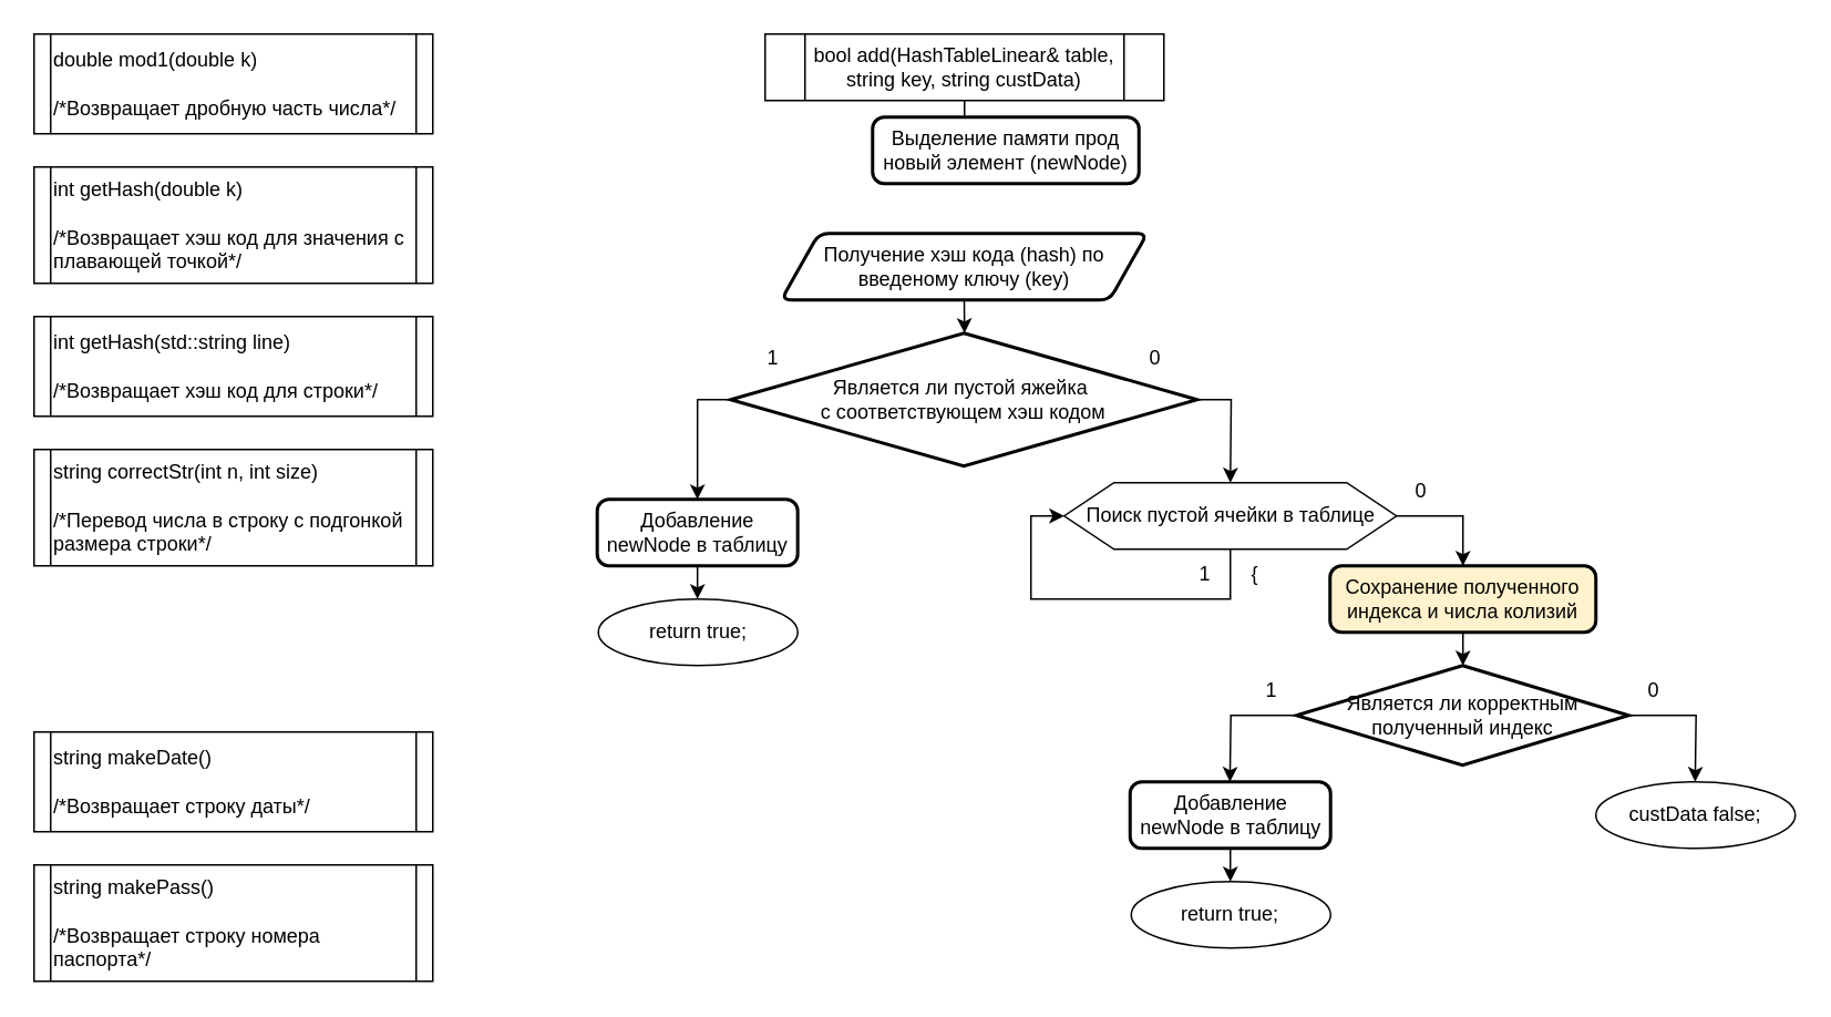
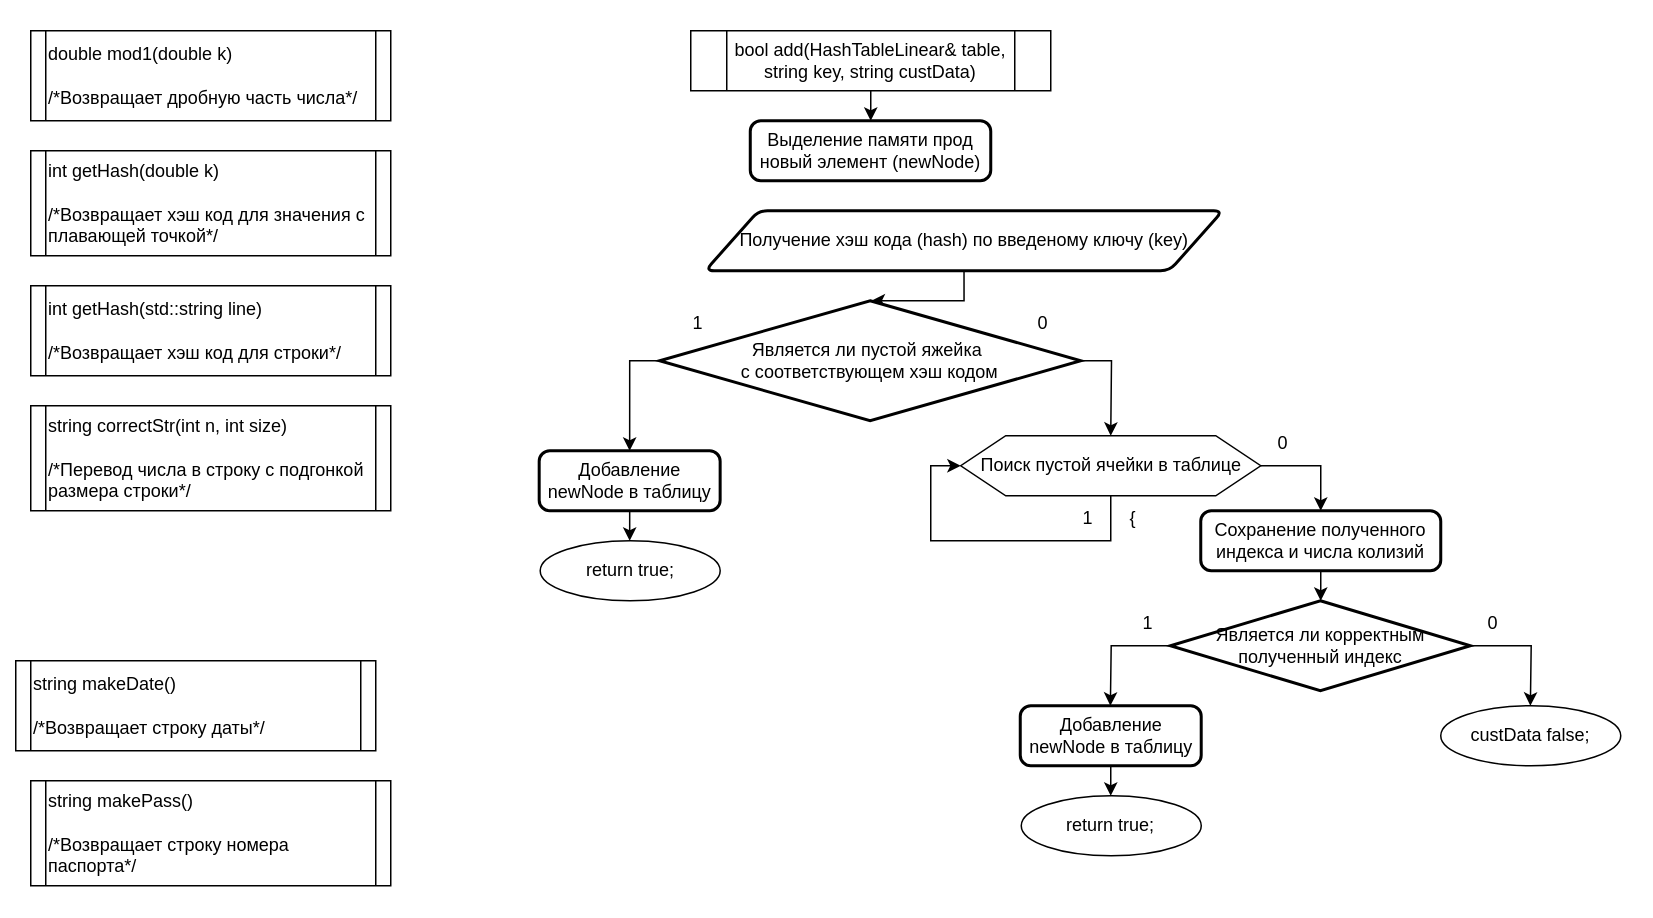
- <mxCell id="10" value="Выделение памяти прод новый элемент (newNode)" style="rounded=1;whiteSpace=wrap;html=1;absoluteArcSize=1;arcSize=14;strokeWidth=2;" vertex="1" parent="1"><mxGeometry x="524.68" y="70" width="160.32" height="40" as="geometry" /></mxCell>
+ <mxCell id="10" value="Выделение памяти прод новый элемент (newNode)" style="rounded=1;whiteSpace=wrap;html=1;absoluteArcSize=1;arcSize=14;strokeWidth=2;" vertex="1" parent="1"><mxGeometry x="499.68" y="80" width="160.32" height="40" as="geometry" /></mxCell>
- <mxCell id="12" value="Получение хэш кода (hash) по введеному ключу (key)" style="shape=parallelogram;html=1;strokeWidth=2;perimeter=parallelogramPerimeter;whiteSpace=wrap;rounded=1;arcSize=12;size=0.103;" vertex="1" parent="1"><mxGeometry x="469.68" y="140" width="220.32" height="40" as="geometry" /></mxCell>
+ <mxCell id="12" value="Получение хэш кода (hash) по введеному ключу (key)" style="shape=parallelogram;html=1;strokeWidth=2;perimeter=parallelogramPerimeter;whiteSpace=wrap;rounded=1;arcSize=12;size=0.103;" vertex="1" parent="1"><mxGeometry x="469.68" y="140" width="345" height="40" as="geometry" /></mxCell>
- <mxCell id="28" value="Сохранение полученного индекса и числа колизий" style="rounded=1;whiteSpace=wrap;html=1;absoluteArcSize=1;arcSize=14;strokeWidth=2;fillColor=#fff2cc;" vertex="1" parent="1"><mxGeometry x="800" y="340" width="160" height="40" as="geometry" /></mxCell>
+ <mxCell id="28" value="Сохранение полученного индекса и числа колизий" style="rounded=1;whiteSpace=wrap;html=1;absoluteArcSize=1;arcSize=14;strokeWidth=2;" vertex="1" parent="1"><mxGeometry x="800" y="340" width="160" height="40" as="geometry" /></mxCell>
- <mxCell id="6" value="string makeDate()&lt;div&gt;&lt;br&gt;&lt;/div&gt;&lt;div&gt;/*Возвращает строку даты*/&lt;/div&gt;" style="shape=process;whiteSpace=wrap;html=1;backgroundOutline=1;align=left;size=0.042;" vertex="1" parent="1"><mxGeometry x="20" y="440" width="240" height="60" as="geometry" /></mxCell>
+ <mxCell id="6" value="string makeDate()&lt;div&gt;&lt;br&gt;&lt;/div&gt;&lt;div&gt;/*Возвращает строку даты*/&lt;/div&gt;" style="shape=process;whiteSpace=wrap;html=1;backgroundOutline=1;align=left;size=0.042;" vertex="1" parent="1"><mxGeometry x="10" y="440" width="240" height="60" as="geometry" /></mxCell>
